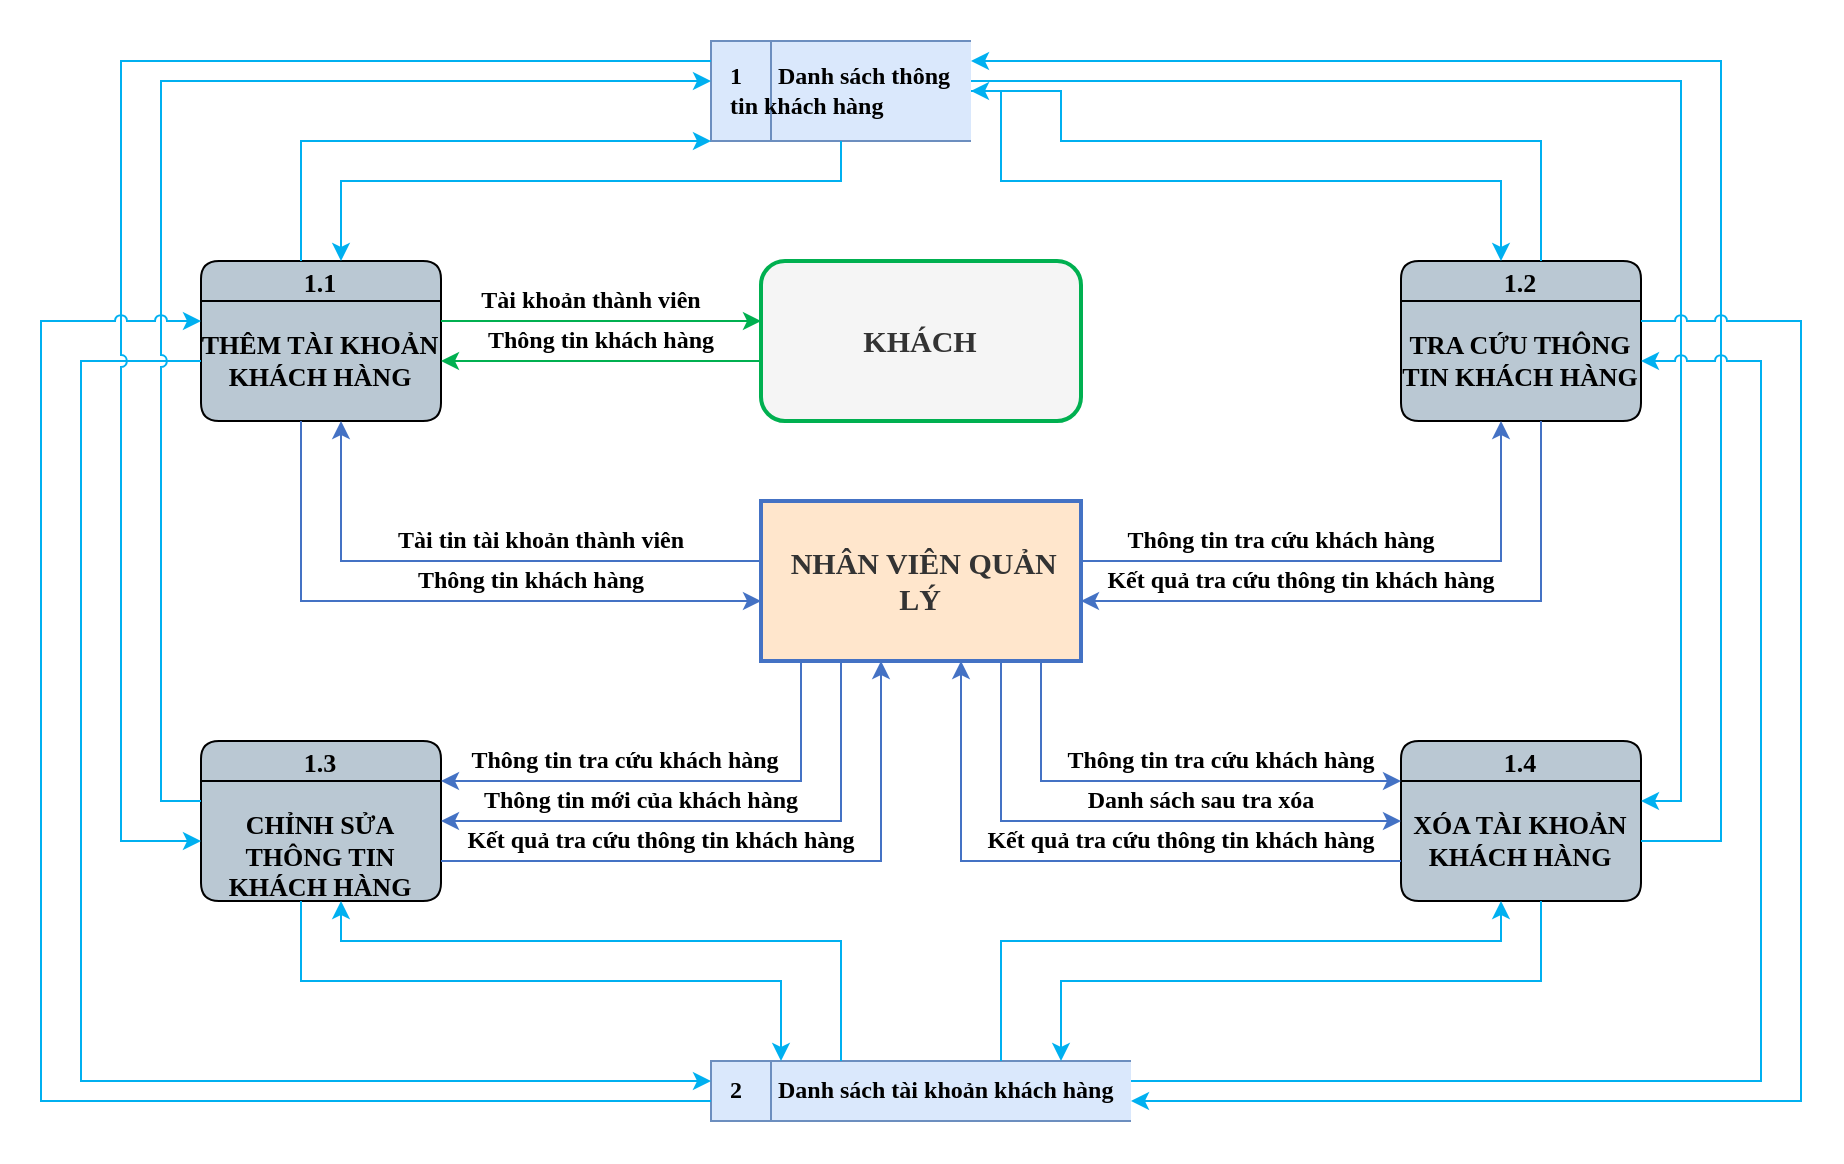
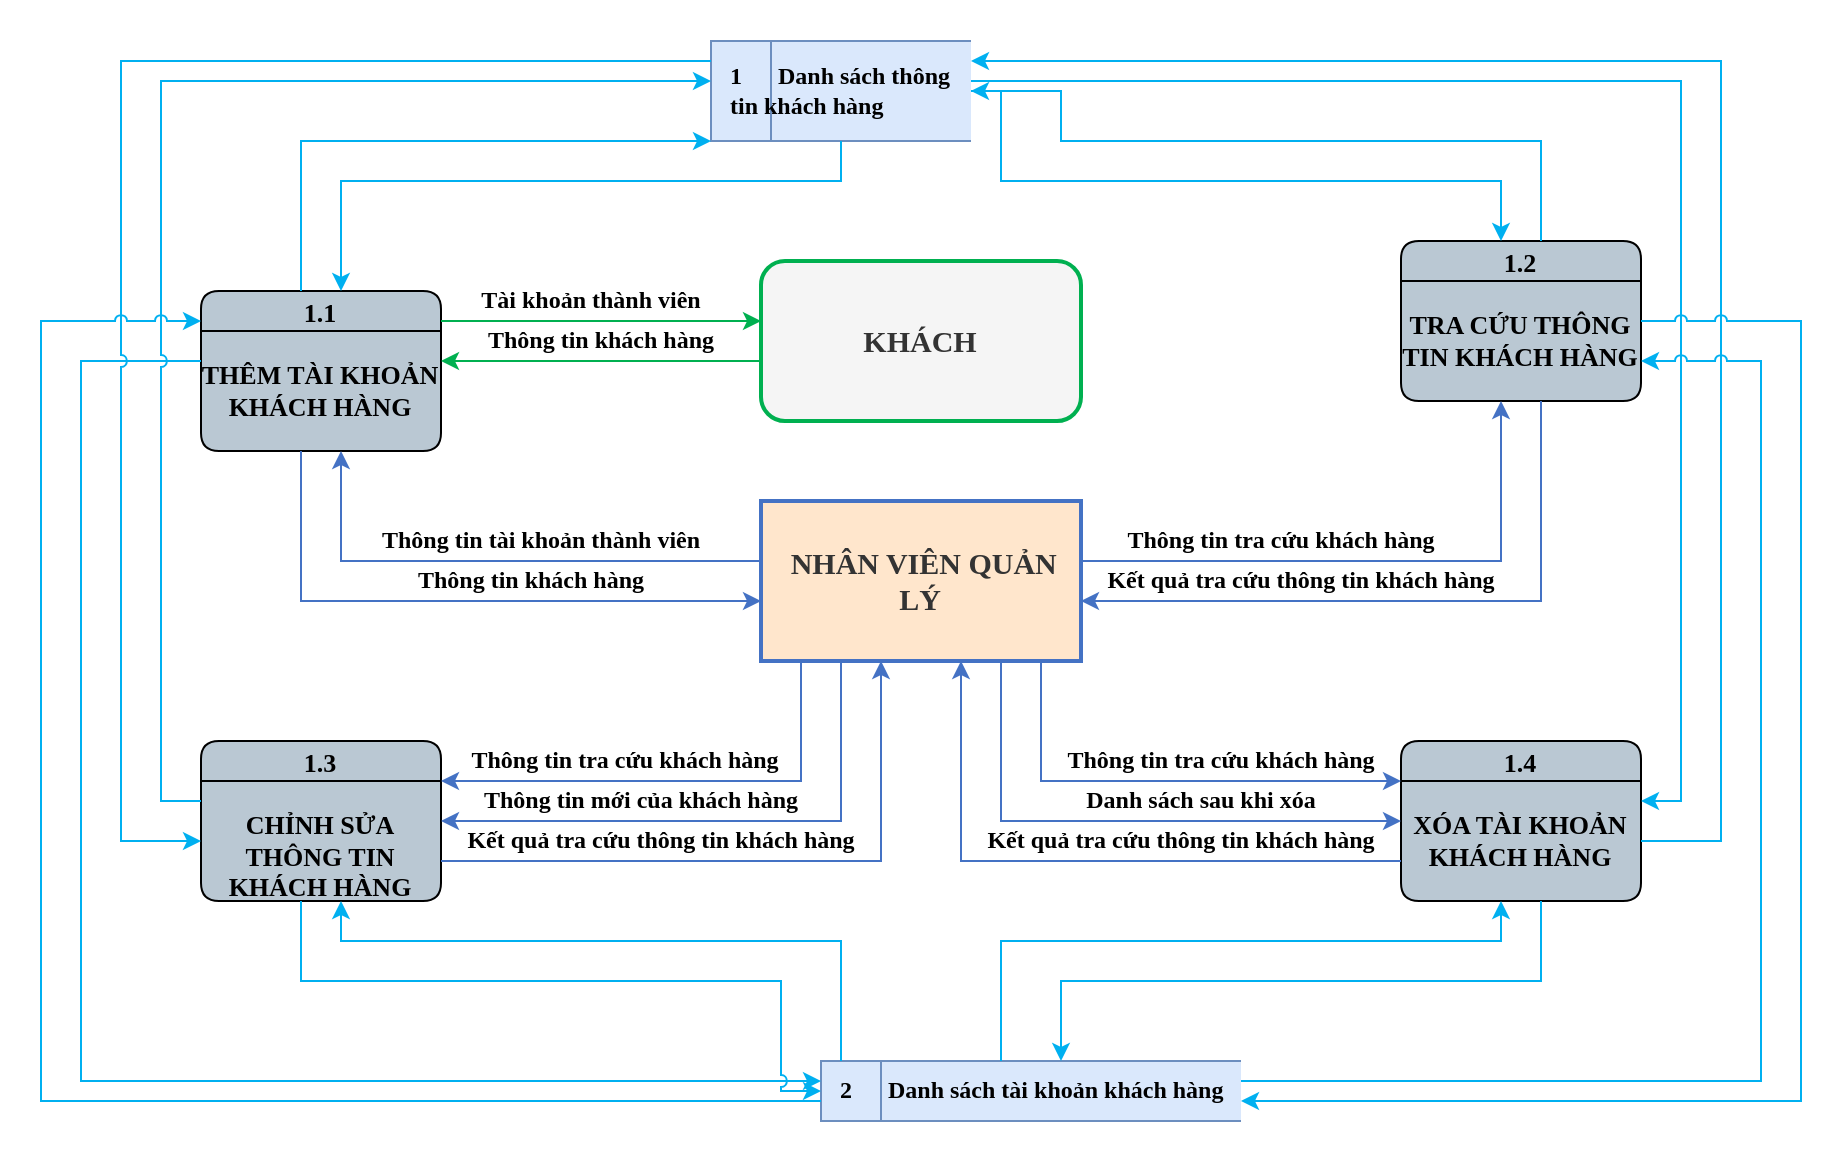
- <mxCell id="2" value="1.1&#10;&#10;THÊM TÀI KHOẢN KHÁCH HÀNG" style="swimlane;fontStyle=1;childLayout=stackLayout;horizontal=1;startSize=20;fillColor=#bac8d3;horizontalStack=0;resizeParent=1;resizeParentMax=0;resizeLast=0;collapsible=0;marginBottom=0;swimlaneFillColor=#bac8d3;fontSize=13;whiteSpace=wrap;gradientColor=none;rounded=1;glass=0;verticalAlign=top;spacing=-1;fontFamily=Times New Roman;" parent="1" vertex="1"><mxGeometry x="100" y="130" width="120" height="80" as="geometry" /></mxCell>
+ <mxCell id="2" value="1.1&#10;&#10;THÊM TÀI KHOẢN KHÁCH HÀNG" style="swimlane;fontStyle=1;childLayout=stackLayout;horizontal=1;startSize=20;fillColor=#bac8d3;horizontalStack=0;resizeParent=1;resizeParentMax=0;resizeLast=0;collapsible=0;marginBottom=0;swimlaneFillColor=#bac8d3;fontSize=13;whiteSpace=wrap;gradientColor=none;rounded=1;glass=0;verticalAlign=top;spacing=-1;fontFamily=Times New Roman;" parent="1" vertex="1"><mxGeometry x="100" y="145" width="120" height="80" as="geometry" /></mxCell>
- <mxCell id="3" value="1.2&#10;&#10;TRA CỨU THÔNG TIN KHÁCH HÀNG" style="swimlane;fontStyle=1;childLayout=stackLayout;horizontal=1;startSize=20;fillColor=#bac8d3;horizontalStack=0;resizeParent=1;resizeParentMax=0;resizeLast=0;collapsible=0;marginBottom=0;swimlaneFillColor=#bac8d3;fontSize=13;gradientColor=none;rounded=1;glass=0;verticalAlign=top;spacing=-1;fontFamily=Times New Roman;whiteSpace=wrap;" parent="1" vertex="1"><mxGeometry x="700" y="130" width="120" height="80" as="geometry" /></mxCell>
+ <mxCell id="3" value="1.2&#10;&#10;TRA CỨU THÔNG TIN KHÁCH HÀNG" style="swimlane;fontStyle=1;childLayout=stackLayout;horizontal=1;startSize=20;fillColor=#bac8d3;horizontalStack=0;resizeParent=1;resizeParentMax=0;resizeLast=0;collapsible=0;marginBottom=0;swimlaneFillColor=#bac8d3;fontSize=13;gradientColor=none;rounded=1;glass=0;verticalAlign=top;spacing=-1;fontFamily=Times New Roman;whiteSpace=wrap;" parent="1" vertex="1"><mxGeometry x="700" y="120" width="120" height="80" as="geometry" /></mxCell>
- <mxCell id="17" value="Tài tin tài khoản thành viên" style="text;html=1;align=center;verticalAlign=middle;resizable=0;points=[];autosize=1;strokeColor=none;fillColor=none;fontSize=12;fontFamily=Times New Roman;fontStyle=1" parent="1" vertex="1"><mxGeometry x="180" y="255" width="180" height="30" as="geometry" /></mxCell>
+ <mxCell id="17" value="Thông tin tài khoản thành viên" style="text;html=1;align=center;verticalAlign=middle;resizable=0;points=[];autosize=1;strokeColor=none;fillColor=none;fontSize=12;fontFamily=Times New Roman;fontStyle=1" parent="1" vertex="1"><mxGeometry x="180" y="255" width="180" height="30" as="geometry" /></mxCell>
- <mxCell id="31" value="Danh sách sau tra xóa" style="text;html=1;align=center;verticalAlign=middle;resizable=0;points=[];autosize=1;strokeColor=none;fillColor=none;fontSize=12;fontFamily=Times New Roman;fontStyle=1" parent="1" vertex="1"><mxGeometry x="530" y="385" width="140" height="30" as="geometry" /></mxCell>
+ <mxCell id="31" value="Danh sách sau khi xóa" style="text;html=1;align=center;verticalAlign=middle;resizable=0;points=[];autosize=1;strokeColor=none;fillColor=none;fontSize=12;fontFamily=Times New Roman;fontStyle=1" parent="1" vertex="1"><mxGeometry x="530" y="385" width="140" height="30" as="geometry" /></mxCell>
- <mxCell id="8" value="2&lt;span style=&quot;white-space: pre; font-size: 12px;&quot;&gt;&#09;&lt;/span&gt;Danh sách tài khoản khách hàng" style="html=1;dashed=0;whiteSpace=wrap;shape=mxgraph.dfd.dataStoreID;align=left;spacingLeft=8;points=[[0,0],[0.5,0],[1,0],[0,0.5],[1,0.5],[0,1],[0.5,1],[1,1]];fontSize=12;verticalAlign=middle;fillColor=#dae8fc;fontStyle=1;fontFamily=Times New Roman;strokeColor=#6c8ebf;" parent="1" vertex="1"><mxGeometry x="355" y="530" width="210" height="30" as="geometry" /></mxCell>
+ <mxCell id="8" value="2&lt;span style=&quot;white-space: pre; font-size: 12px;&quot;&gt;&#09;&lt;/span&gt;Danh sách tài khoản khách hàng" style="html=1;dashed=0;whiteSpace=wrap;shape=mxgraph.dfd.dataStoreID;align=left;spacingLeft=8;points=[[0,0],[0.5,0],[1,0],[0,0.5],[1,0.5],[0,1],[0.5,1],[1,1]];fontSize=12;verticalAlign=middle;fillColor=#dae8fc;fontStyle=1;fontFamily=Times New Roman;strokeColor=#6c8ebf;" parent="1" vertex="1"><mxGeometry x="410" y="530" width="210" height="30" as="geometry" /></mxCell>
